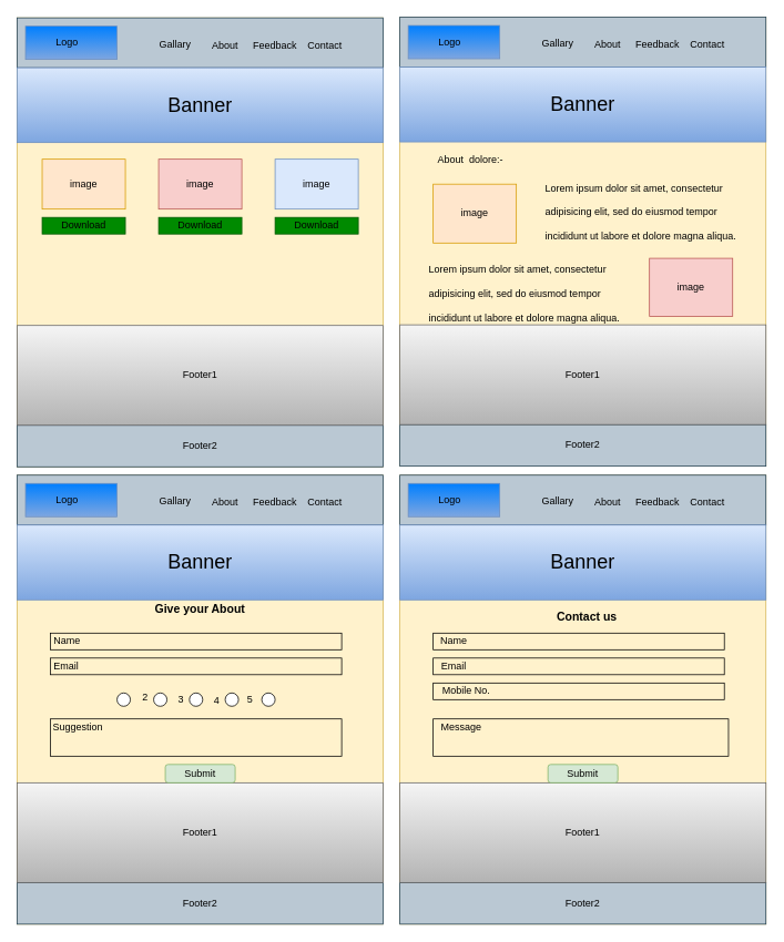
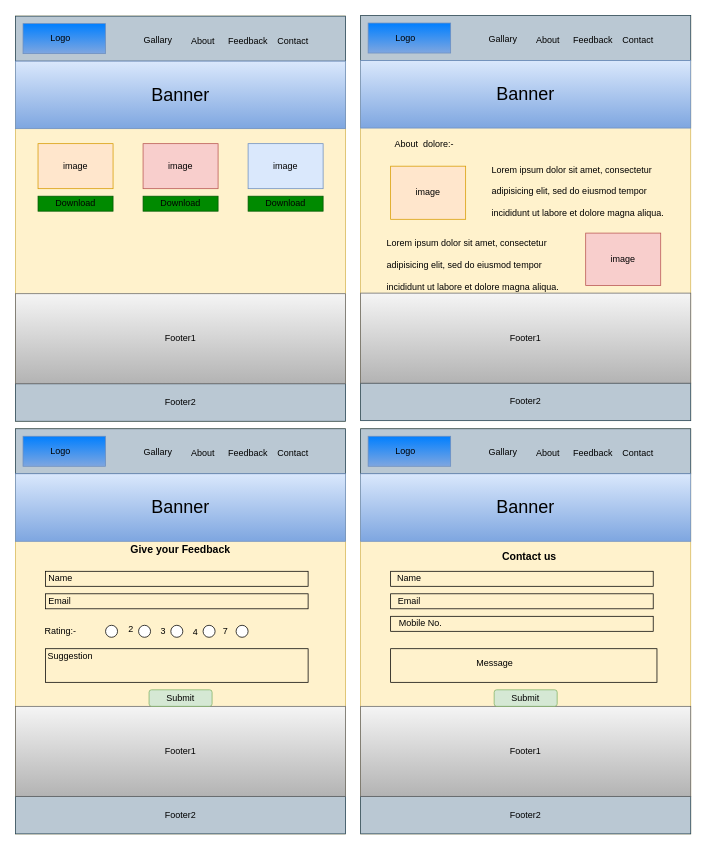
- <mxCell id="63" value="&lt;font style=&quot;font-size: 14px&quot;&gt;&lt;b&gt;Give your About&lt;/b&gt;&lt;/font&gt;" style="text;html=1;strokeColor=none;fillColor=none;align=center;verticalAlign=middle;whiteSpace=wrap;rounded=0;" parent="1" vertex="1"><mxGeometry x="155" y="722" width="170" height="20" as="geometry" /></mxCell>
+ <mxCell id="63" value="&lt;font style=&quot;font-size: 14px&quot;&gt;&lt;b&gt;Give your Feedback&lt;/b&gt;&lt;/font&gt;" style="text;html=1;strokeColor=none;fillColor=none;align=center;verticalAlign=middle;whiteSpace=wrap;rounded=0;" parent="1" vertex="1"><mxGeometry x="155" y="722" width="170" height="20" as="geometry" /></mxCell>
+ <mxCell id="84" value="Rating:-" style="text;html=1;strokeColor=none;fillColor=none;align=center;verticalAlign=middle;whiteSpace=wrap;rounded=0;" vertex="1" parent="1"><mxGeometry x="60" y="831" width="40" height="20" as="geometry" /></mxCell>
- <mxCell id="93" value="5" style="text;html=1;strokeColor=none;fillColor=none;align=center;verticalAlign=middle;whiteSpace=wrap;rounded=0;" vertex="1" parent="1"><mxGeometry x="290" y="831" width="20" height="20" as="geometry" /></mxCell>
+ <mxCell id="93" value="7" style="text;html=1;strokeColor=none;fillColor=none;align=center;verticalAlign=middle;whiteSpace=wrap;rounded=0;" vertex="1" parent="1"><mxGeometry x="290" y="831" width="20" height="20" as="geometry" /></mxCell>
- <mxCell id="104" value="Message" style="text;html=1;strokeColor=none;fillColor=none;align=center;verticalAlign=middle;whiteSpace=wrap;rounded=0;" vertex="1" parent="1"><mxGeometry x="534" y="864.2" width="40" height="20" as="geometry" /></mxCell>
+ <mxCell id="104" value="Message" style="text;html=1;strokeColor=none;fillColor=none;align=center;verticalAlign=middle;whiteSpace=wrap;rounded=0;" vertex="1" parent="1"><mxGeometry x="639" y="874.2" width="40" height="20" as="geometry" /></mxCell>
